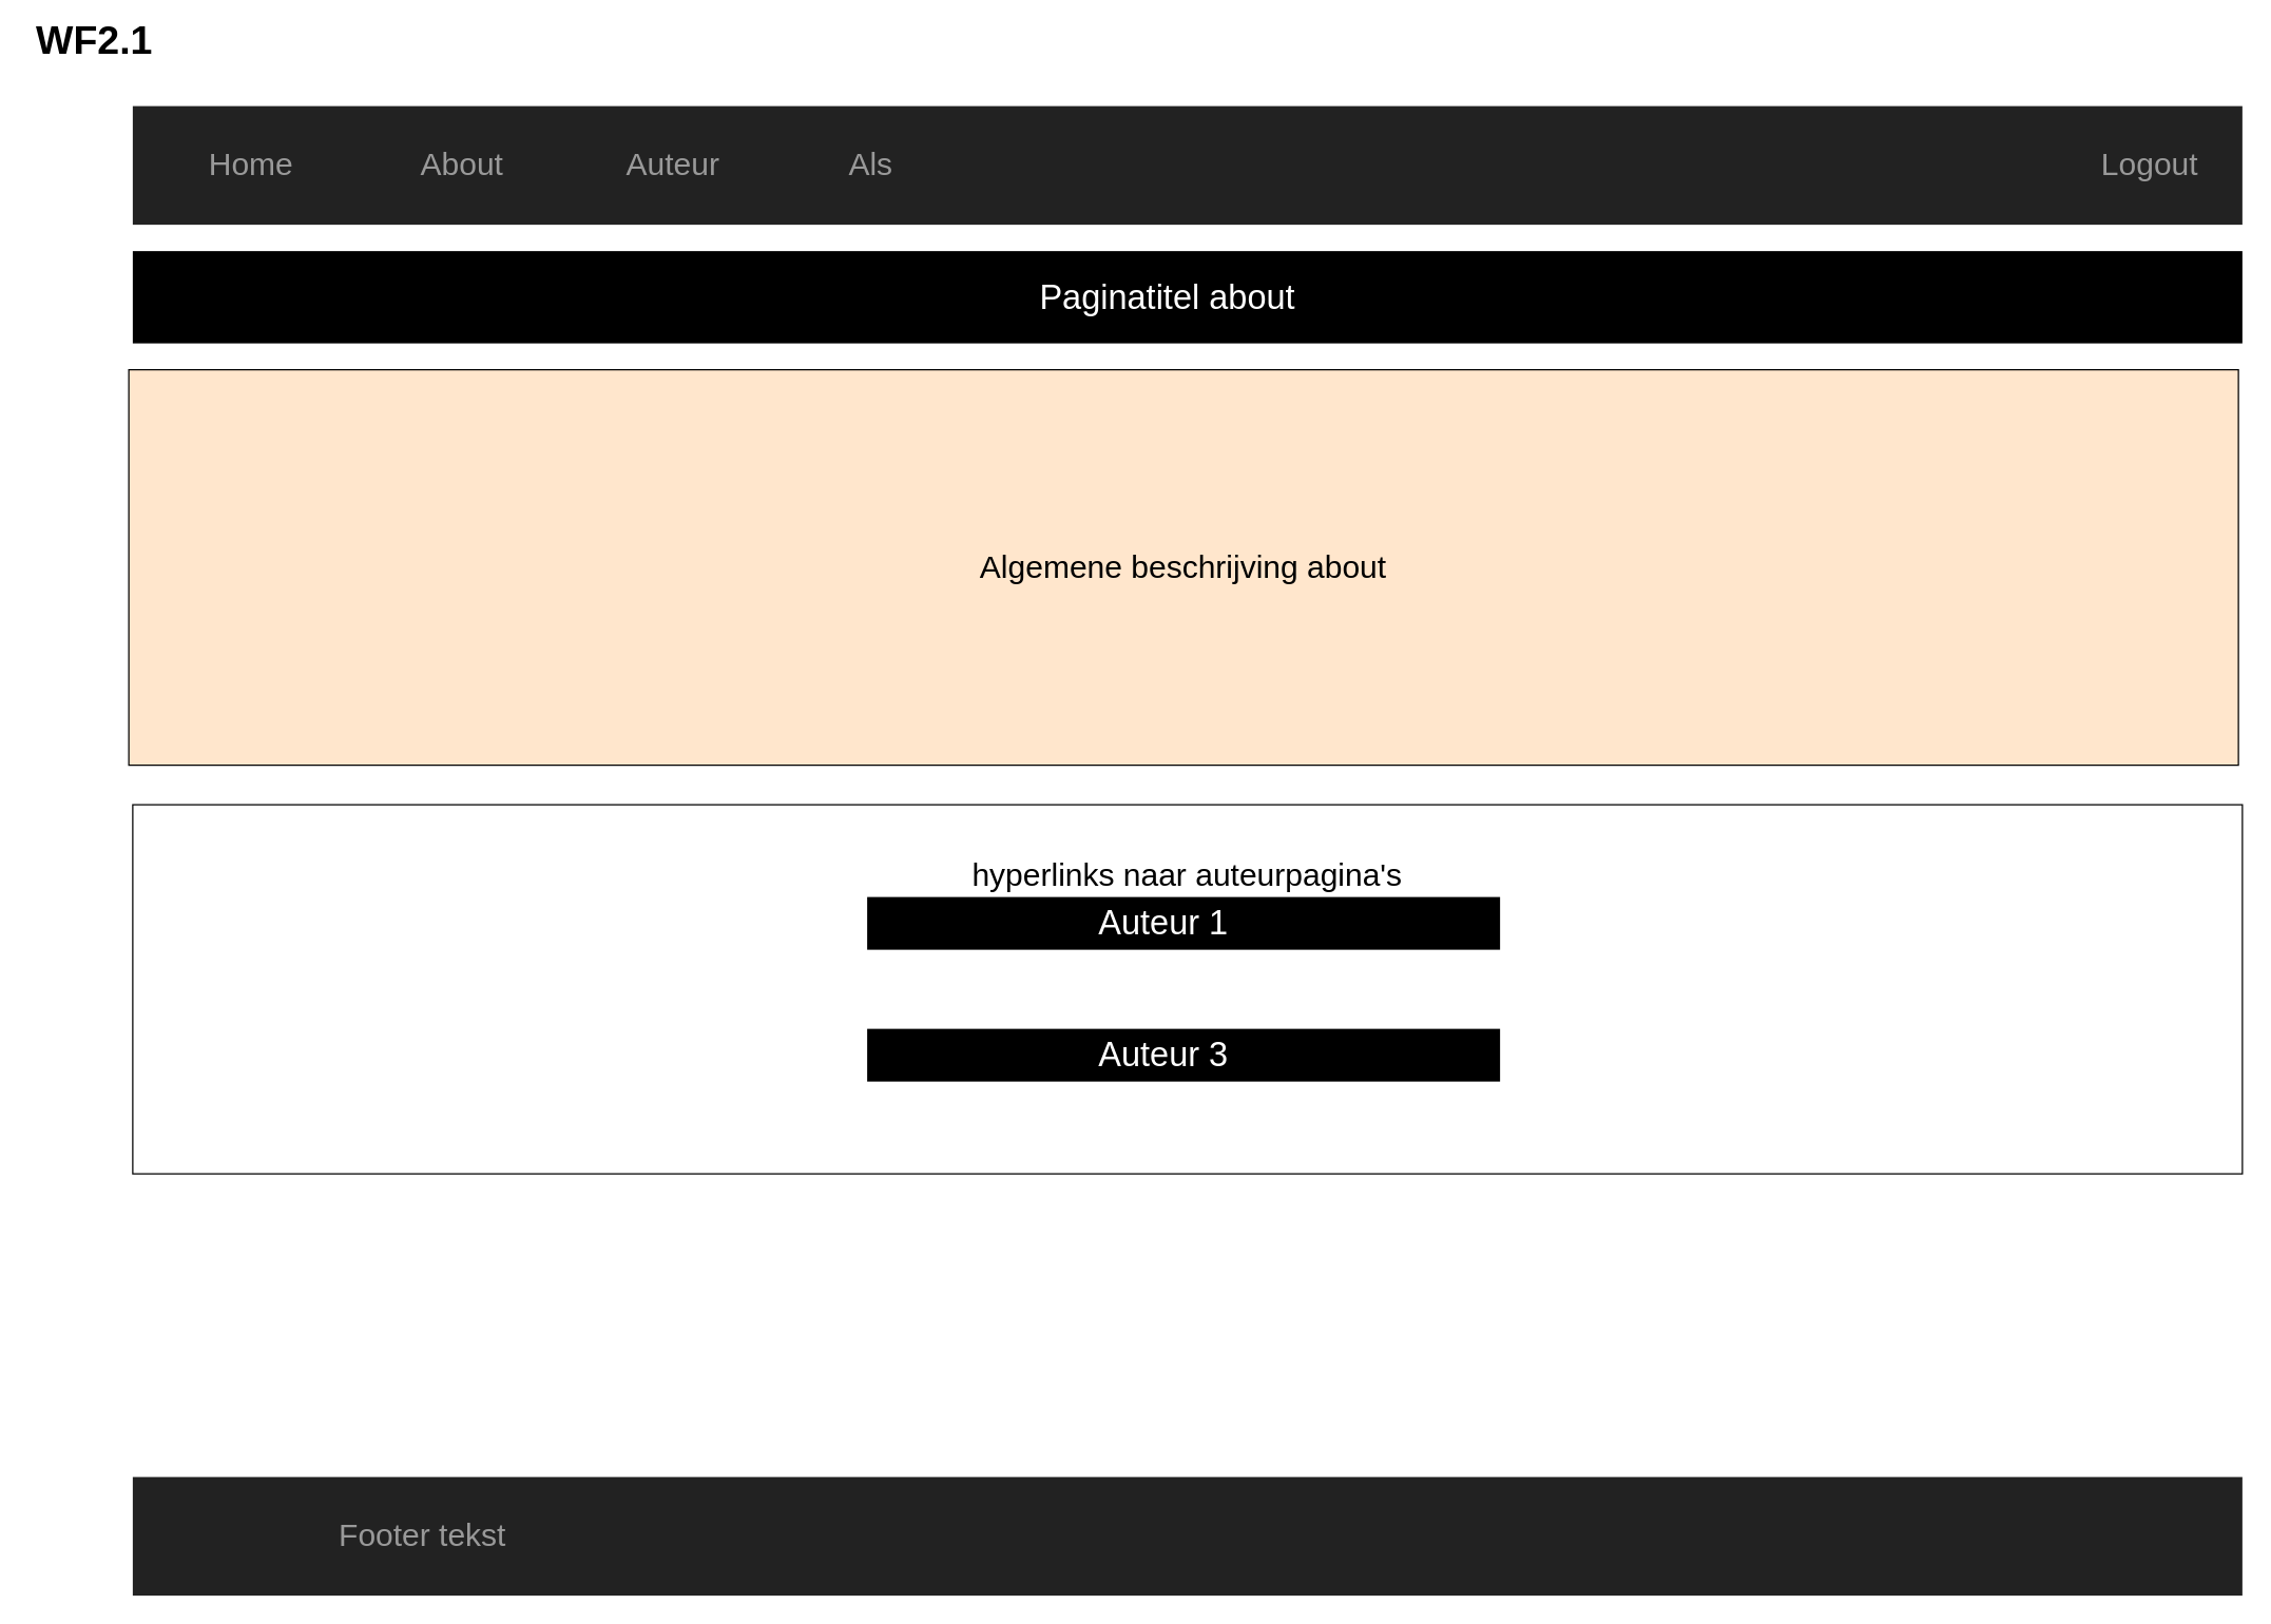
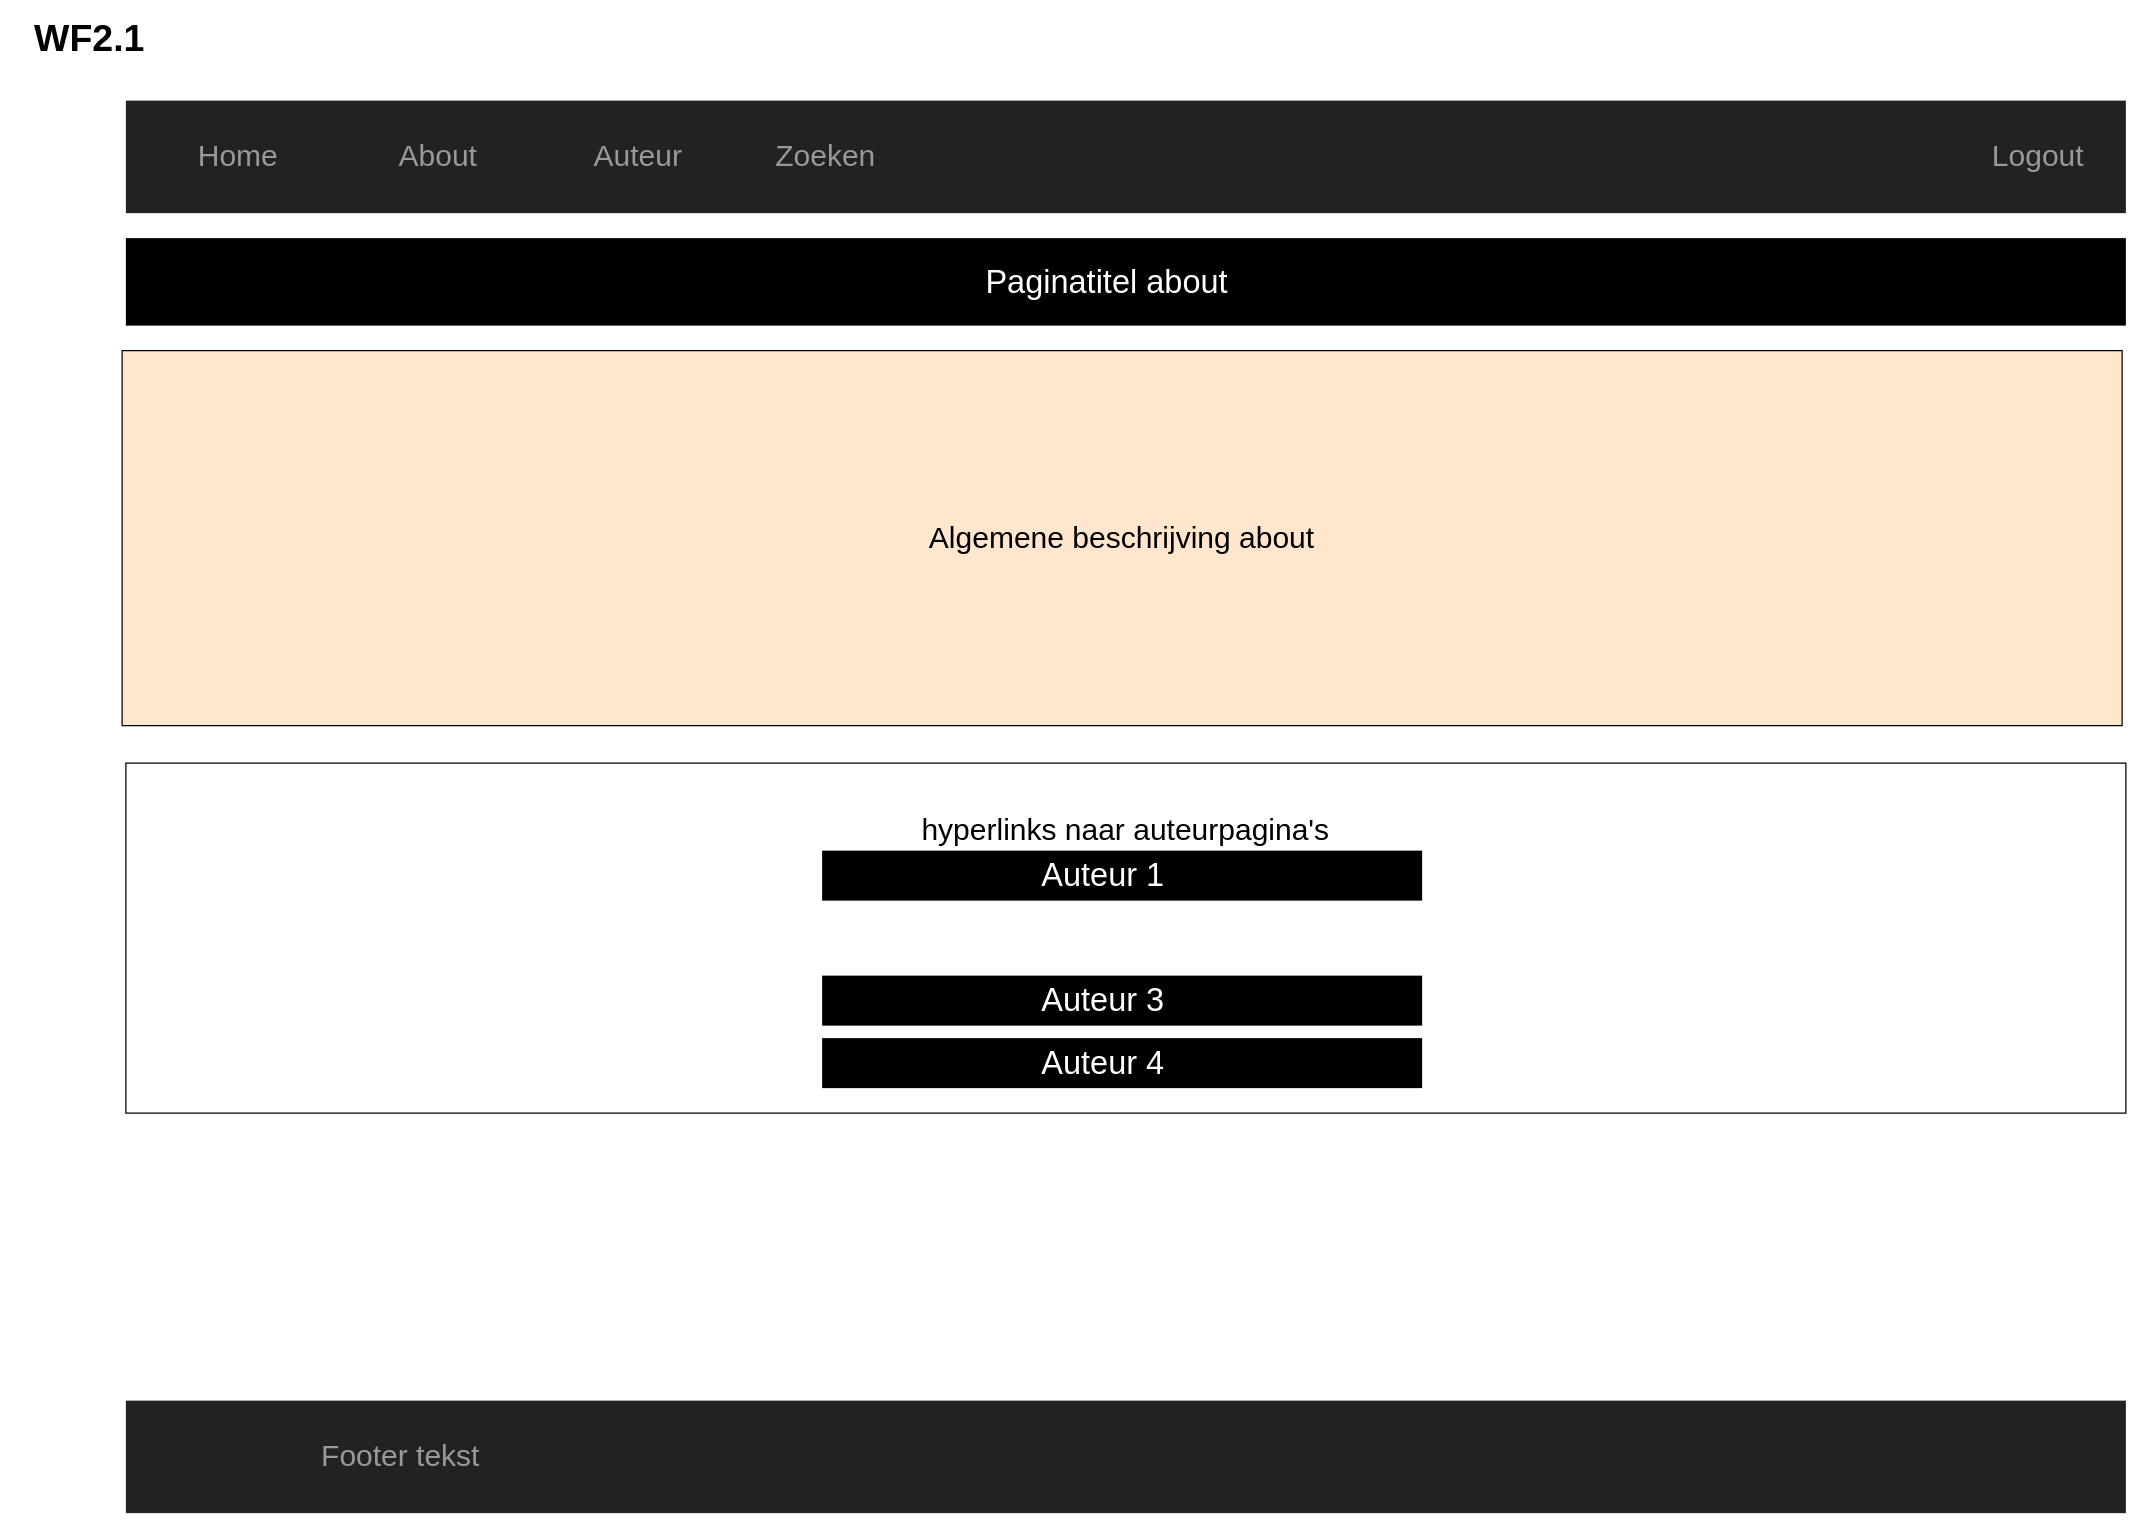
- <mxCell id="3" value="Als" style="html=1;shadow=0;dashed=0;fillColor=none;strokeColor=none;shape=mxgraph.bootstrap.rect;fontColor=#999999;whiteSpace=wrap;fontSize=24;" vertex="1" parent="2"><mxGeometry x="480.014" width="160" height="90" as="geometry" /></mxCell>
+ <mxCell id="3" value="Zoeken" style="html=1;shadow=0;dashed=0;fillColor=none;strokeColor=none;shape=mxgraph.bootstrap.rect;fontColor=#999999;whiteSpace=wrap;fontSize=24;" vertex="1" parent="2"><mxGeometry x="480.014" width="160" height="90" as="geometry" /></mxCell>
+ <mxCell id="17" value="Auteur 4" style="html=1;shadow=0;dashed=0;shape=mxgraph.bootstrap.rect;fillColor=#000000;strokeColor=none;fontColor=#ffffff;spacingRight=30;whiteSpace=wrap;fontSize=26;" vertex="1" parent="1"><mxGeometry x="657" y="830" width="480" height="40" as="geometry" /></mxCell>
